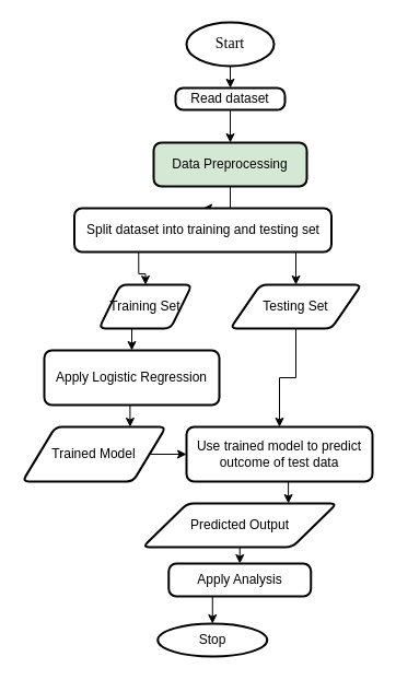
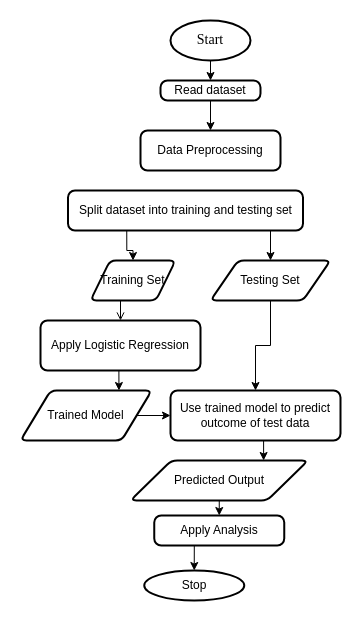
- <mxCell id="7" value="Data Preprocessing" style="rounded=1;whiteSpace=wrap;html=1;absoluteArcSize=1;arcSize=14;strokeWidth=2;fillColor=#d5e8d4;" parent="1" vertex="1"><mxGeometry x="140" y="130" width="140" height="40" as="geometry" /></mxCell>
+ <mxCell id="7" value="Data Preprocessing" style="rounded=1;whiteSpace=wrap;html=1;absoluteArcSize=1;arcSize=14;strokeWidth=2;" parent="1" vertex="1"><mxGeometry x="140" y="130" width="140" height="40" as="geometry" /></mxCell>
- <mxCell id="6" style="edgeStyle=orthogonalEdgeStyle;rounded=0;orthogonalLoop=1;jettySize=auto;html=1;exitX=0.5;exitY=1;exitDx=0;exitDy=0;" parent="1" source="7" target="10" edge="1"><mxGeometry relative="1" as="geometry" /></mxCell>
- <mxCell id="11" style="edgeStyle=orthogonalEdgeStyle;rounded=0;orthogonalLoop=1;jettySize=auto;html=1;exitX=0.25;exitY=1;exitDx=0;exitDy=0;entryX=0.5;entryY=0;entryDx=0;entryDy=0;" parent="1" source="12" target="16" edge="1"><mxGeometry relative="1" as="geometry" /></mxCell>
+ <mxCell id="11" style="edgeStyle=orthogonalEdgeStyle;rounded=0;orthogonalLoop=1;jettySize=auto;html=1;exitX=0.25;exitY=1;exitDx=0;exitDy=0;entryX=0.5;entryY=0;entryDx=0;entryDy=0;endArrow=open;" parent="1" source="12" target="16" edge="1"><mxGeometry relative="1" as="geometry" /></mxCell>
